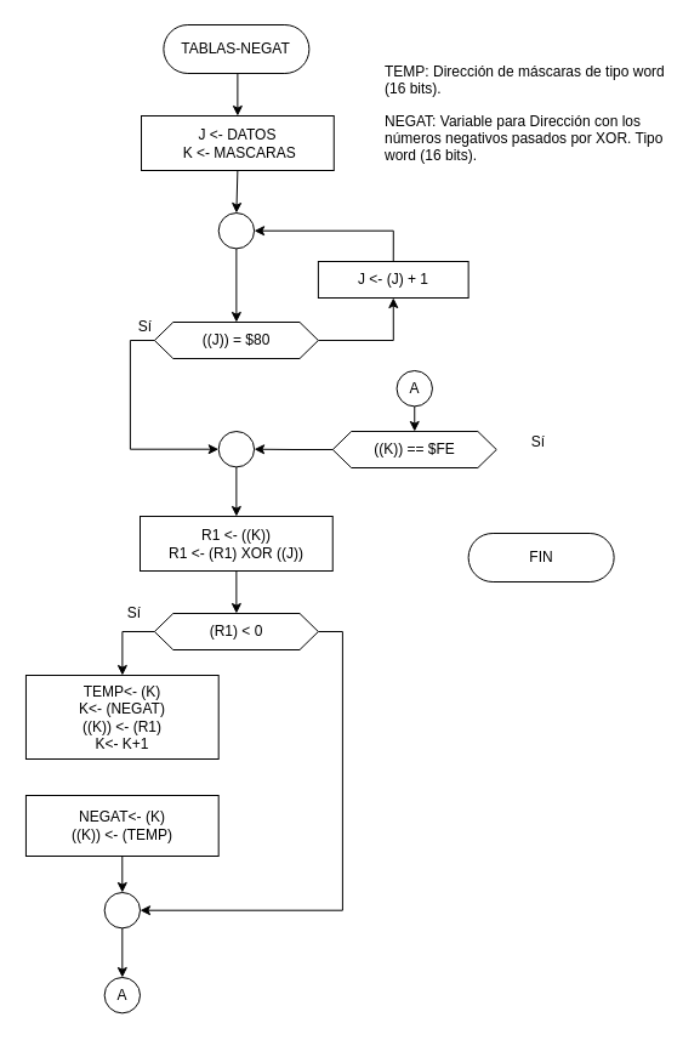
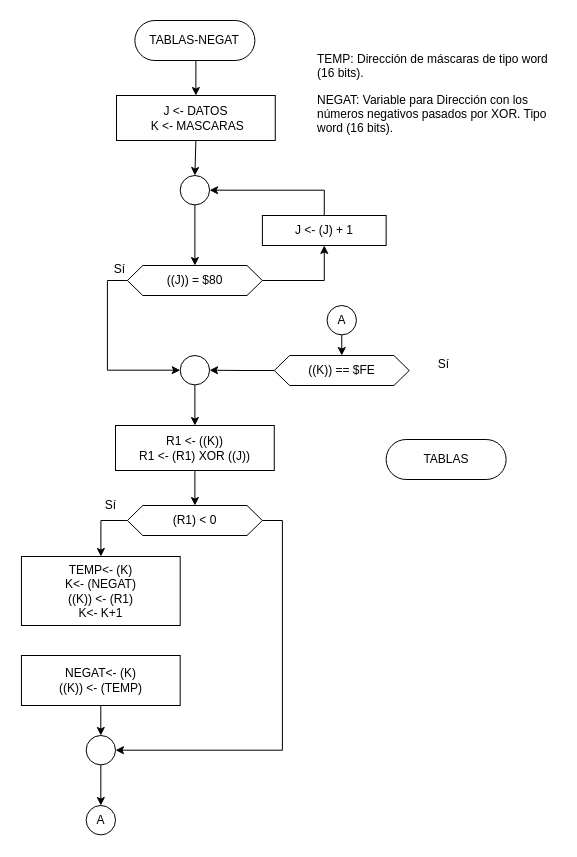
- <mxCell id="28" value="FIN" style="rounded=1;whiteSpace=wrap;html=1;fontSize=12;glass=0;strokeWidth=1;shadow=0;arcSize=50;" vertex="1" parent="1"><mxGeometry x="385.64" y="439" width="120" height="40" as="geometry" /></mxCell>
+ <mxCell id="28" value="TABLAS" style="rounded=1;whiteSpace=wrap;html=1;fontSize=12;glass=0;strokeWidth=1;shadow=0;arcSize=50;" vertex="1" parent="1"><mxGeometry x="385.64" y="439" width="120" height="40" as="geometry" /></mxCell>
